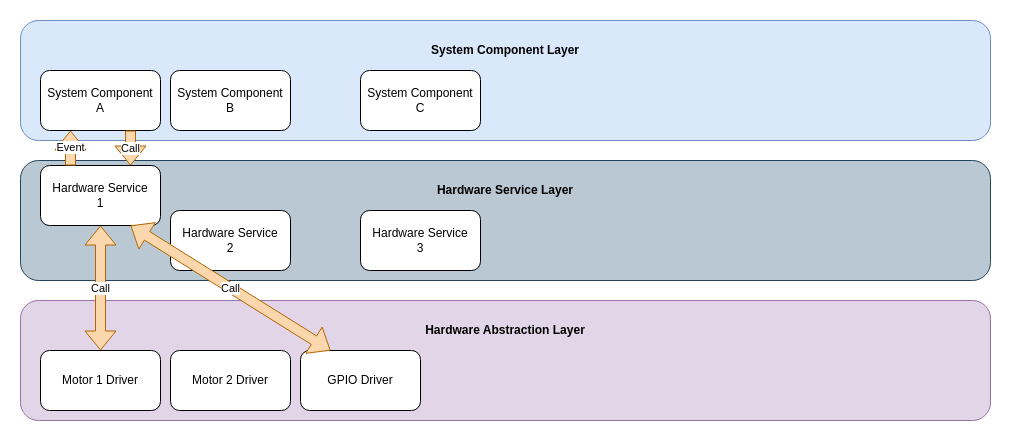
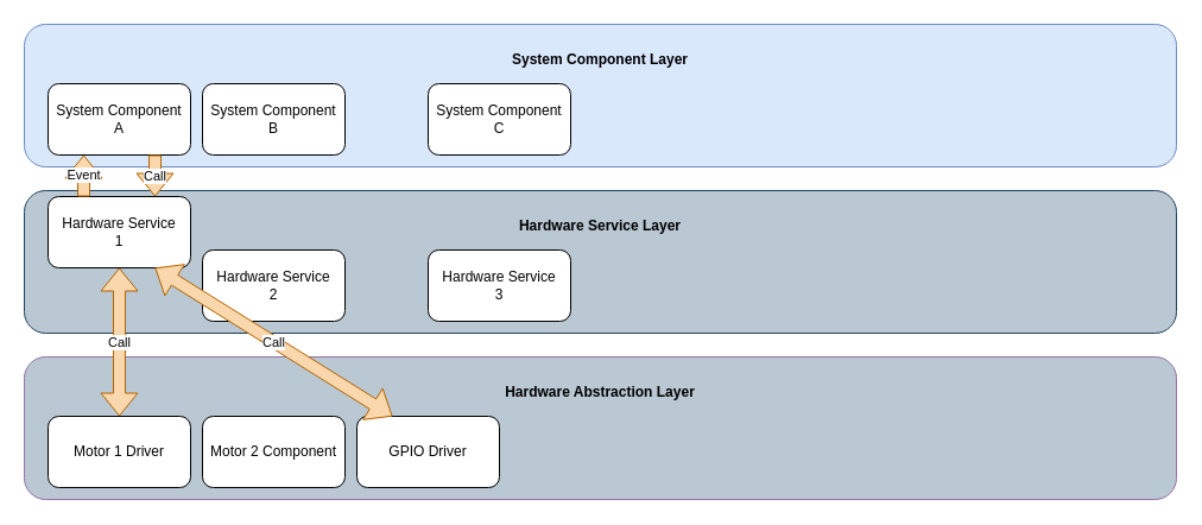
- <mxCell id="4" value="&lt;h4&gt;Hardware Abstraction Layer&lt;/h4&gt;" style="rounded=1;whiteSpace=wrap;html=1;verticalAlign=top;fillColor=#e1d5e7;strokeColor=#9673a6;" vertex="1" parent="1"><mxGeometry x="20" y="300" width="970" height="120" as="geometry" /></mxCell>
+ <mxCell id="4" value="&lt;h4&gt;Hardware Abstraction Layer&lt;/h4&gt;" style="rounded=1;whiteSpace=wrap;html=1;verticalAlign=top;fillColor=#bac8d3;strokeColor=#9673a6;" vertex="1" parent="1"><mxGeometry x="20" y="300" width="970" height="120" as="geometry" /></mxCell>
- <mxCell id="12" value="Motor 2 Driver" style="rounded=1;whiteSpace=wrap;html=1;" vertex="1" parent="1"><mxGeometry x="170" y="350" width="120" height="60" as="geometry" /></mxCell>
+ <mxCell id="12" value="Motor 2 Component" style="rounded=1;whiteSpace=wrap;html=1;" vertex="1" parent="1"><mxGeometry x="170" y="350" width="120" height="60" as="geometry" /></mxCell>
